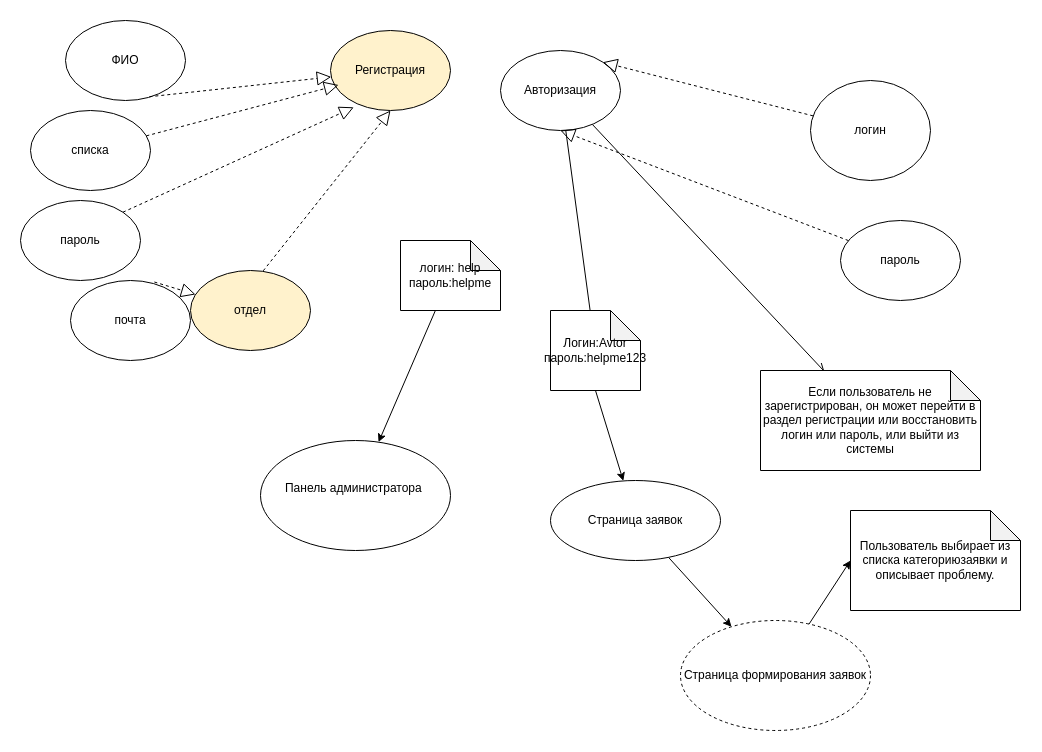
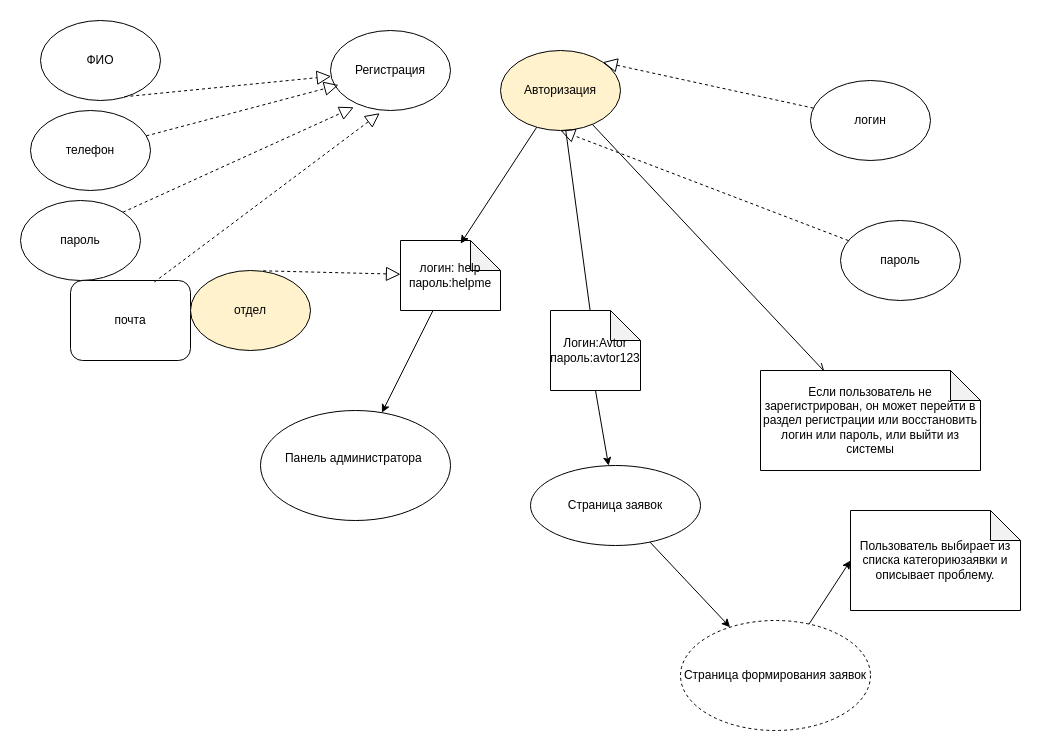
- <mxCell id="7" value="ФИО" style="ellipse;whiteSpace=wrap;html=1;" parent="1" vertex="1"><mxGeometry x="65" y="20" width="120" height="80" as="geometry" /></mxCell>
+ <mxCell id="7" value="ФИО" style="ellipse;whiteSpace=wrap;html=1;" parent="1" vertex="1"><mxGeometry x="40" y="20" width="120" height="80" as="geometry" /></mxCell>
- <mxCell id="2" value="Регистрация" style="ellipse;whiteSpace=wrap;html=1;fillColor=#fff2cc;" parent="1" vertex="1"><mxGeometry x="330" y="30" width="120" height="80" as="geometry" /></mxCell>
+ <mxCell id="2" value="Регистрация" style="ellipse;whiteSpace=wrap;html=1;" parent="1" vertex="1"><mxGeometry x="330" y="30" width="120" height="80" as="geometry" /></mxCell>
- <mxCell id="5" value="Авторизация" style="ellipse;whiteSpace=wrap;html=1;" parent="1" vertex="1"><mxGeometry x="500" y="50" width="120" height="80" as="geometry" /></mxCell>
+ <mxCell id="5" value="Авторизация" style="ellipse;whiteSpace=wrap;html=1;fillColor=#fff2cc;" parent="1" vertex="1"><mxGeometry x="500" y="50" width="120" height="80" as="geometry" /></mxCell>
- <mxCell id="16" value="логин" style="ellipse;whiteSpace=wrap;html=1;" parent="1" vertex="1"><mxGeometry x="810" y="80" width="120" height="100" as="geometry" /></mxCell>
+ <mxCell id="16" value="логин" style="ellipse;whiteSpace=wrap;html=1;" parent="1" vertex="1"><mxGeometry x="810" y="80" width="120" height="80" as="geometry" /></mxCell>
- <mxCell id="6" value="списка" style="ellipse;whiteSpace=wrap;html=1;" parent="1" vertex="1"><mxGeometry x="30" y="110" width="120" height="80" as="geometry" /></mxCell>
+ <mxCell id="6" value="телефон" style="ellipse;whiteSpace=wrap;html=1;" parent="1" vertex="1"><mxGeometry x="30" y="110" width="120" height="80" as="geometry" /></mxCell>
+ <mxCell id="30" style="rounded=0;orthogonalLoop=1;jettySize=auto;html=1;entryX=0.601;entryY=0.045;entryDx=0;entryDy=0;entryPerimeter=0;" parent="1" source="5" target="29" edge="1"><mxGeometry relative="1" as="geometry" /></mxCell>
- <mxCell id="15" value="" style="endArrow=block;dashed=1;endFill=0;endSize=12;html=1;rounded=0;entryX=0.5;entryY=1;entryDx=0;entryDy=0;exitX=0.606;exitY=0.004;exitDx=0;exitDy=0;exitPerimeter=0;" parent="1" source="14" target="2" edge="1"><mxGeometry width="160" relative="1" as="geometry"><mxPoint x="530" y="550" as="sourcePoint" /><mxPoint x="530" y="430" as="targetPoint" /></mxGeometry></mxCell>
+ <mxCell id="15" value="" style="endArrow=block;dashed=1;endFill=0;endSize=12;html=1;rounded=0;exitX=0.606;exitY=0.004;exitDx=0;exitDy=0;exitPerimeter=0;" parent="1" source="14" target="29" edge="1"><mxGeometry width="160" relative="1" as="geometry"><mxPoint x="530" y="550" as="sourcePoint" /><mxPoint x="530" y="430" as="targetPoint" /></mxGeometry></mxCell>
- <mxCell id="12" value="" style="endArrow=block;dashed=1;endFill=0;endSize=12;html=1;rounded=0;exitX=0.699;exitY=0.019;exitDx=0;exitDy=0;exitPerimeter=0;" parent="1" source="8" target="14" edge="1"><mxGeometry width="160" relative="1" as="geometry"><mxPoint x="220" y="490" as="sourcePoint" /><mxPoint x="380" y="490" as="targetPoint" /></mxGeometry></mxCell>
+ <mxCell id="12" value="" style="endArrow=block;dashed=1;endFill=0;endSize=12;html=1;rounded=0;exitX=0.699;exitY=0.019;exitDx=0;exitDy=0;exitPerimeter=0;entryX=0.41;entryY=1.034;entryDx=0;entryDy=0;entryPerimeter=0;" parent="1" source="8" target="2" edge="1"><mxGeometry width="160" relative="1" as="geometry"><mxPoint x="220" y="490" as="sourcePoint" /><mxPoint x="380" y="490" as="targetPoint" /></mxGeometry></mxCell>
- <mxCell id="8" value="почта" style="ellipse;whiteSpace=wrap;html=1;" parent="1" vertex="1"><mxGeometry x="70" y="280" width="120" height="80" as="geometry" /></mxCell>
+ <mxCell id="8" value="почта" style="whiteSpace=wrap;html=1;rounded=1;" parent="1" vertex="1"><mxGeometry x="70" y="280" width="120" height="80" as="geometry" /></mxCell>
- <mxCell id="24" value="Логин:Avtor&lt;div&gt;пароль:helpme123&lt;/div&gt;" style="shape=note;whiteSpace=wrap;html=1;backgroundOutline=1;darkOpacity=0.05;" parent="1" vertex="1"><mxGeometry x="550" y="310" width="90" height="80" as="geometry" /></mxCell>
+ <mxCell id="24" value="Логин:Avtor&lt;div&gt;пароль:avtor123&lt;/div&gt;" style="shape=note;whiteSpace=wrap;html=1;backgroundOutline=1;darkOpacity=0.05;" parent="1" vertex="1"><mxGeometry x="550" y="310" width="90" height="80" as="geometry" /></mxCell>
- <mxCell id="31" value="Панель администратора&amp;nbsp;&lt;div&gt;&amp;nbsp;&lt;/div&gt;" style="ellipse;whiteSpace=wrap;html=1;" parent="1" vertex="1"><mxGeometry x="260" y="440" width="190" height="110" as="geometry" /></mxCell>
+ <mxCell id="31" value="Панель администратора&amp;nbsp;&lt;div&gt;&amp;nbsp;&lt;/div&gt;" style="ellipse;whiteSpace=wrap;html=1;" parent="1" vertex="1"><mxGeometry x="260" y="410" width="190" height="110" as="geometry" /></mxCell>
- <mxCell id="22" value="Страница заявок" style="ellipse;whiteSpace=wrap;html=1;" parent="1" vertex="1"><mxGeometry x="550" y="480" width="170" height="80" as="geometry" /></mxCell>
+ <mxCell id="22" value="Страница заявок" style="ellipse;whiteSpace=wrap;html=1;" parent="1" vertex="1"><mxGeometry x="530" y="465" width="170" height="80" as="geometry" /></mxCell>
